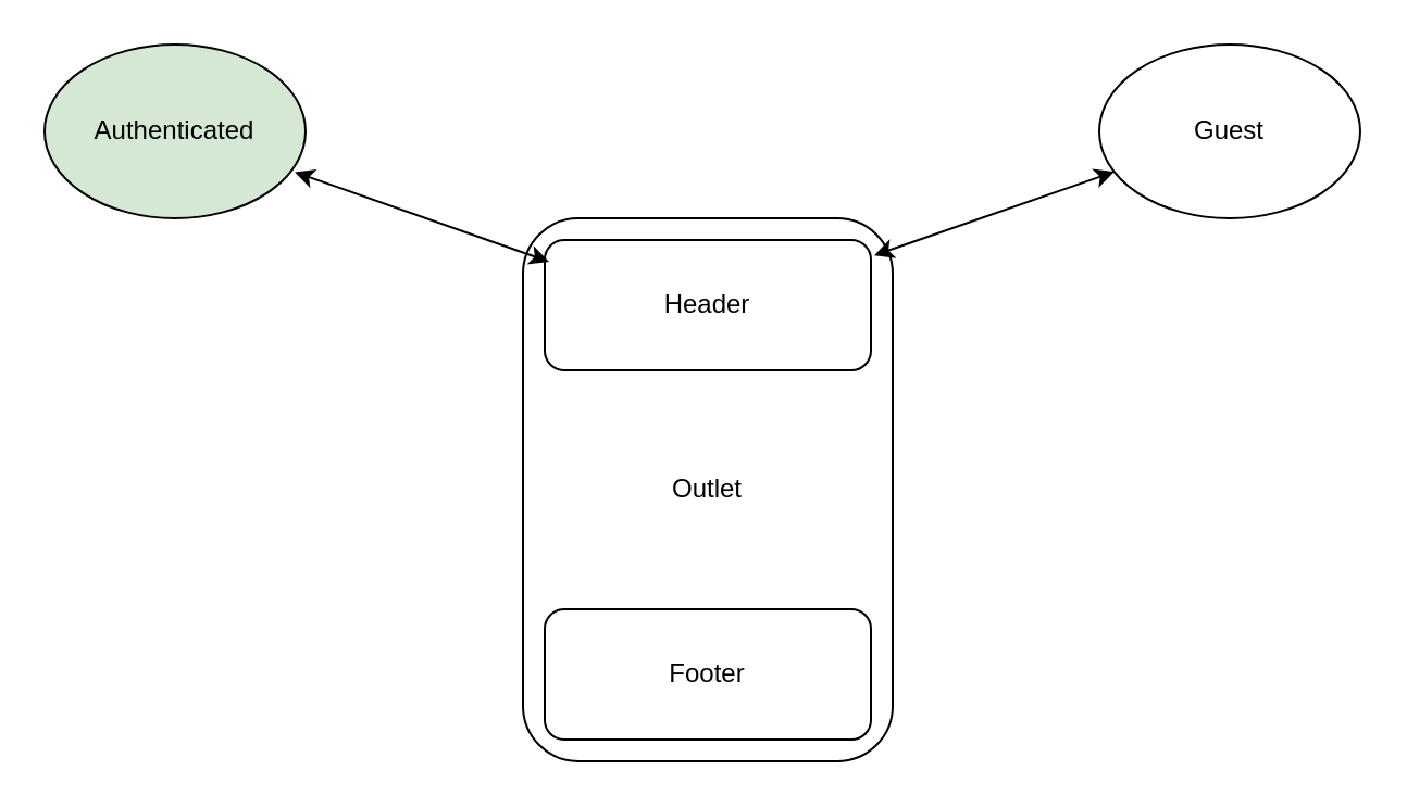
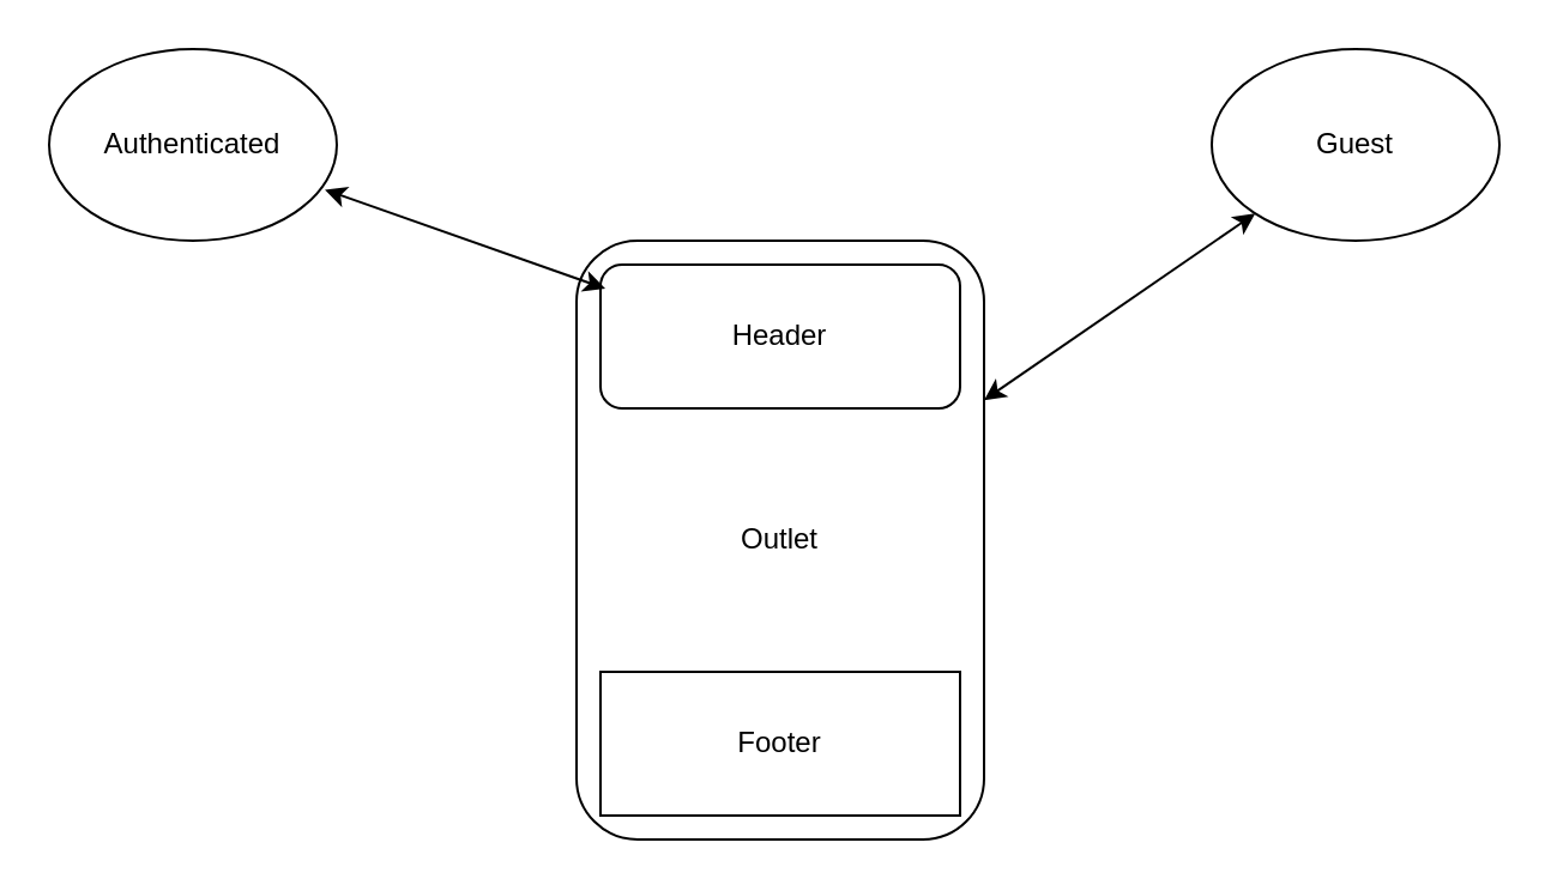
- <mxCell id="3" value="Authenticated" style="ellipse;whiteSpace=wrap;html=1;fillColor=#d5e8d4;" vertex="1" parent="1"><mxGeometry x="20" y="20" width="120" height="80" as="geometry" /></mxCell>
+ <mxCell id="3" value="Authenticated" style="ellipse;whiteSpace=wrap;html=1;" vertex="1" parent="1"><mxGeometry x="20" y="20" width="120" height="80" as="geometry" /></mxCell>
- <mxCell id="8" value="" style="endArrow=classic;startArrow=classic;html=1;entryX=1.01;entryY=0.118;entryDx=0;entryDy=0;entryPerimeter=0;" edge="1" parent="1" source="4" target="5"><mxGeometry width="50" height="50" relative="1" as="geometry"><mxPoint x="340" y="50" as="sourcePoint" /><mxPoint x="306.97" y="130" as="targetPoint" /></mxGeometry></mxCell>
+ <mxCell id="8" value="" style="endArrow=classic;startArrow=classic;html=1;" edge="1" parent="1" source="4" target="2"><mxGeometry width="50" height="50" relative="1" as="geometry"><mxPoint x="340" y="50" as="sourcePoint" /><mxPoint x="306.97" y="130" as="targetPoint" /></mxGeometry></mxCell>
- <mxCell id="6" value="Footer" style="rounded=1;whiteSpace=wrap;html=1;" vertex="1" parent="1"><mxGeometry x="250" y="280" width="150" height="60" as="geometry" /></mxCell>
+ <mxCell id="6" value="Footer" style="whiteSpace=wrap;html=1;rounded=0;" vertex="1" parent="1"><mxGeometry x="250" y="280" width="150" height="60" as="geometry" /></mxCell>
